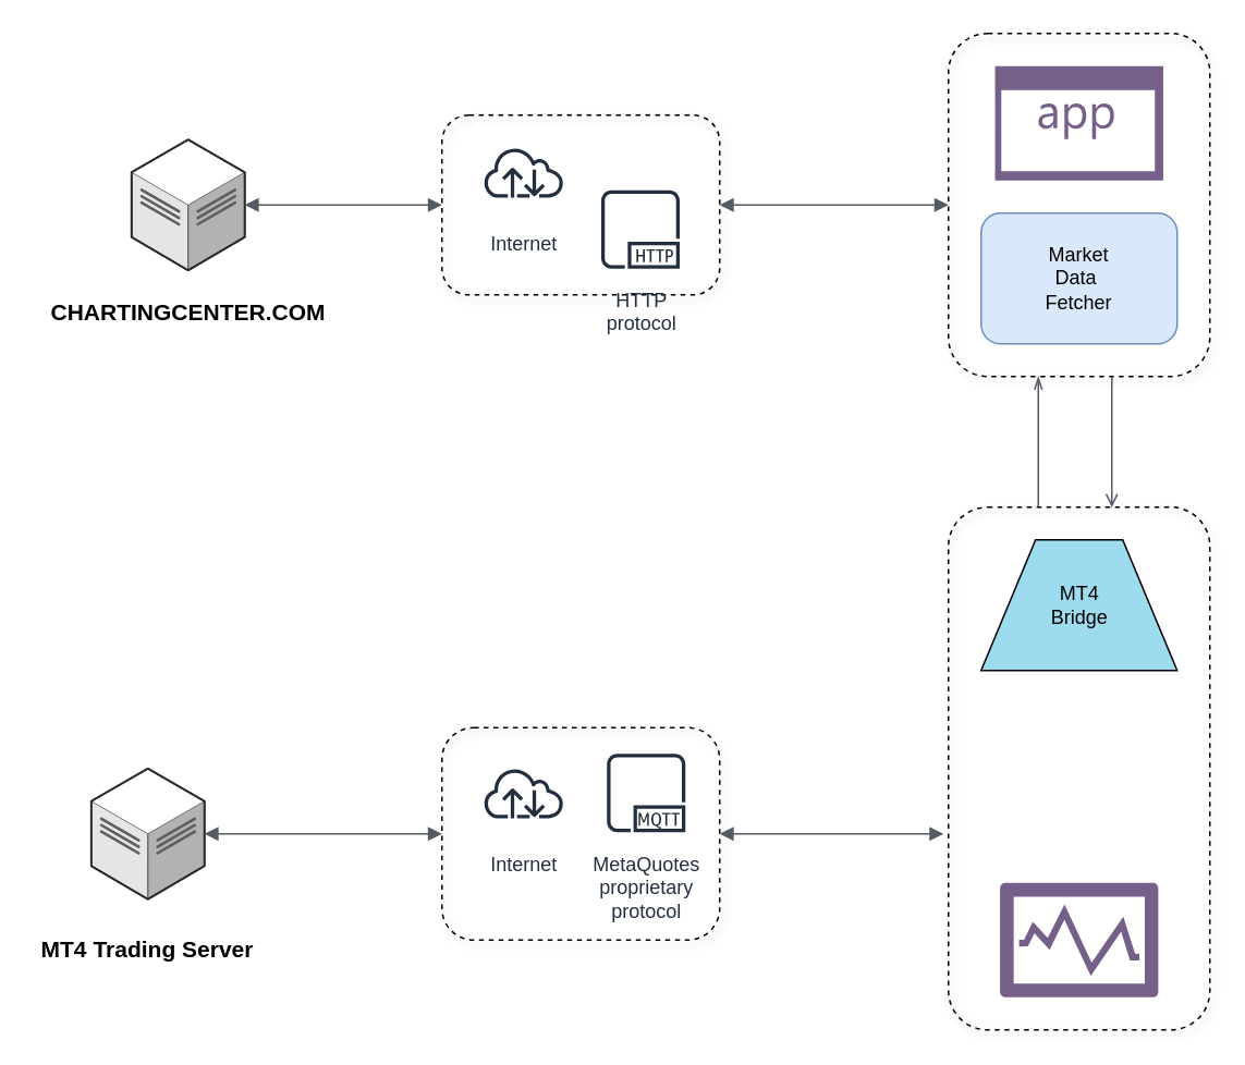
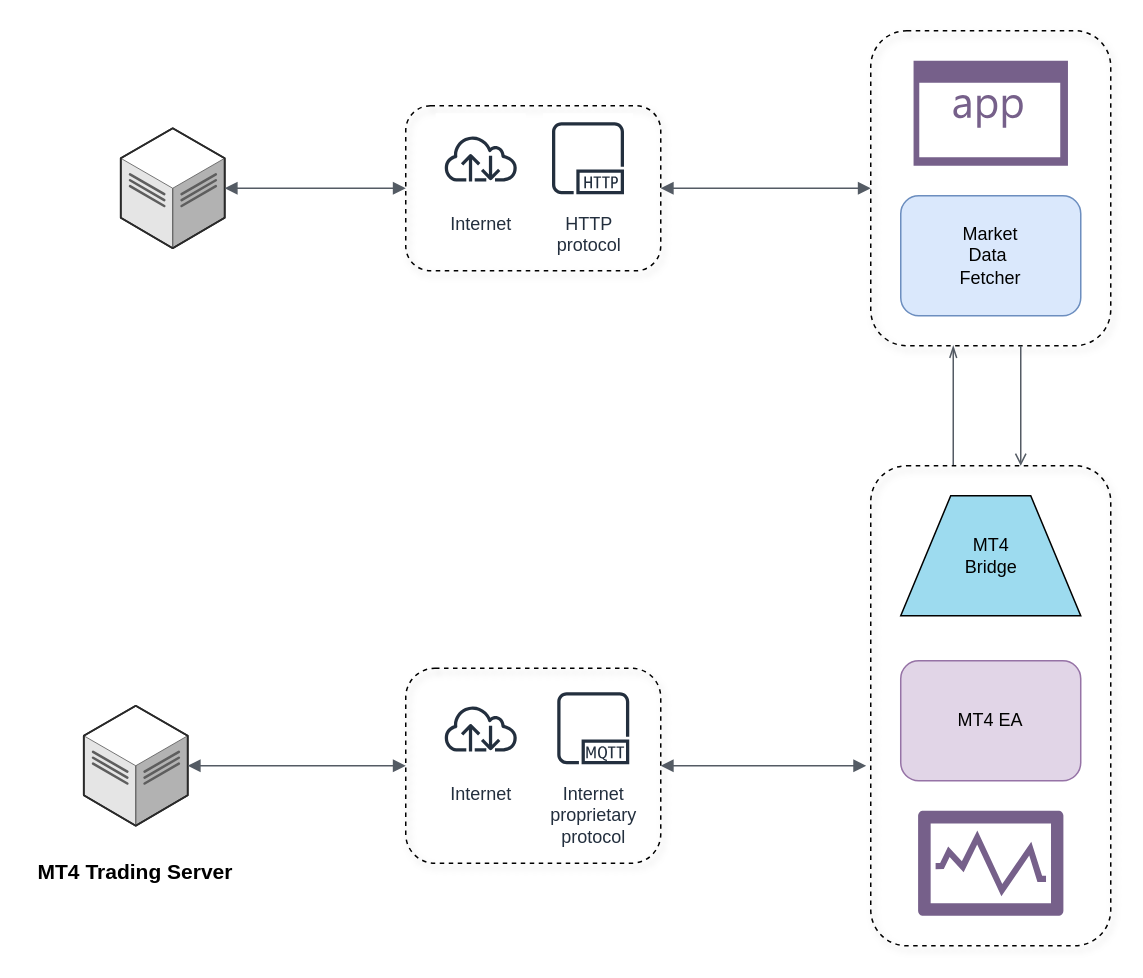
- <mxCell id="10" value="HTTP&#10;protocol" style="outlineConnect=0;fontColor=#232F3E;gradientColor=none;strokeColor=#232F3E;fillColor=#ffffff;dashed=0;verticalLabelPosition=bottom;verticalAlign=top;align=center;html=1;fontSize=12;fontStyle=0;aspect=fixed;shape=mxgraph.aws4.resourceIcon;resIcon=mxgraph.aws4.http_protocol;rounded=1;" vertex="1" parent="7"><mxGeometry x="91.5" y="40" width="60" height="60" as="geometry" /></mxCell>
+ <mxCell id="10" value="HTTP&#10;protocol" style="outlineConnect=0;fontColor=#232F3E;gradientColor=none;strokeColor=#232F3E;fillColor=#ffffff;dashed=0;verticalLabelPosition=bottom;verticalAlign=top;align=center;html=1;fontSize=12;fontStyle=0;aspect=fixed;shape=mxgraph.aws4.resourceIcon;resIcon=mxgraph.aws4.http_protocol;rounded=1;" vertex="1" parent="7"><mxGeometry x="91.5" y="5" width="60" height="60" as="geometry" /></mxCell>
- <mxCell id="25" value="&lt;b&gt;&lt;span style=&quot;line-height: 107%&quot;&gt;&lt;font style=&quot;font-size: 14px&quot;&gt;CHARTINGCENTER.COM&lt;/font&gt;&lt;/span&gt;&lt;/b&gt;" style="text;html=1;strokeColor=none;fillColor=none;align=center;verticalAlign=middle;whiteSpace=wrap;rounded=0;shadow=1;dashed=1;labelBackgroundColor=none;sketch=0;fontSize=16;" vertex="1" parent="23"><mxGeometry y="95" width="180" height="20" as="geometry" /></mxCell>
+ <mxCell id="18" value="MT4 EA" style="shape=ext;html=1;whiteSpace=wrap;fillColor=#e1d5e7;strokeColor=#9673a6;rounded=1;" vertex="1" parent="14"><mxGeometry x="19.99" y="130" width="120" height="80" as="geometry" /></mxCell>
- <mxCell id="29" value="MetaQuotes&lt;br&gt;proprietary&lt;br&gt;protocol" style="outlineConnect=0;fontColor=#232F3E;gradientColor=none;strokeColor=#232F3E;fillColor=#ffffff;dashed=0;verticalLabelPosition=bottom;verticalAlign=top;align=center;html=1;fontSize=12;fontStyle=0;aspect=fixed;shape=mxgraph.aws4.resourceIcon;resIcon=mxgraph.aws4.mqtt_protocol;shadow=0;labelBackgroundColor=none;sketch=0;" vertex="1" parent="27"><mxGeometry x="95" y="10" width="60" height="60" as="geometry" /></mxCell>
+ <mxCell id="29" value="Internet&lt;br&gt;proprietary&lt;br&gt;protocol" style="outlineConnect=0;fontColor=#232F3E;gradientColor=none;strokeColor=#232F3E;fillColor=#ffffff;dashed=0;verticalLabelPosition=bottom;verticalAlign=top;align=center;html=1;fontSize=12;fontStyle=0;aspect=fixed;shape=mxgraph.aws4.resourceIcon;resIcon=mxgraph.aws4.mqtt_protocol;shadow=0;labelBackgroundColor=none;sketch=0;" vertex="1" parent="27"><mxGeometry x="95" y="10" width="60" height="60" as="geometry" /></mxCell>
